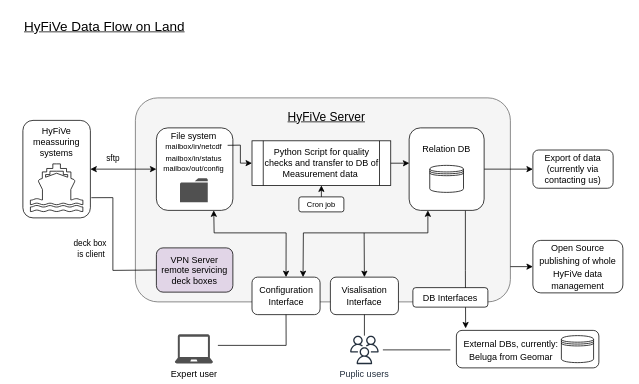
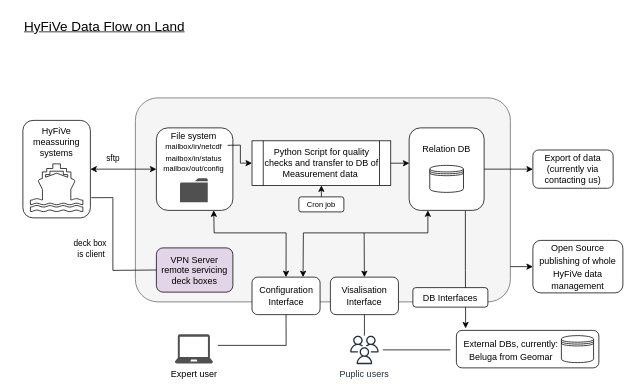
- <mxCell id="4" value="&lt;font style=&quot;font-size: 16px ; font-weight: normal&quot;&gt;&lt;u&gt;HyFiVe Server&lt;/u&gt;&lt;/font&gt;" style="text;html=1;strokeColor=none;fillColor=none;align=center;verticalAlign=middle;whiteSpace=wrap;rounded=0;fontStyle=1" parent="1" vertex="1"><mxGeometry x="288" y="140" width="294" height="30" as="geometry" /></mxCell>
